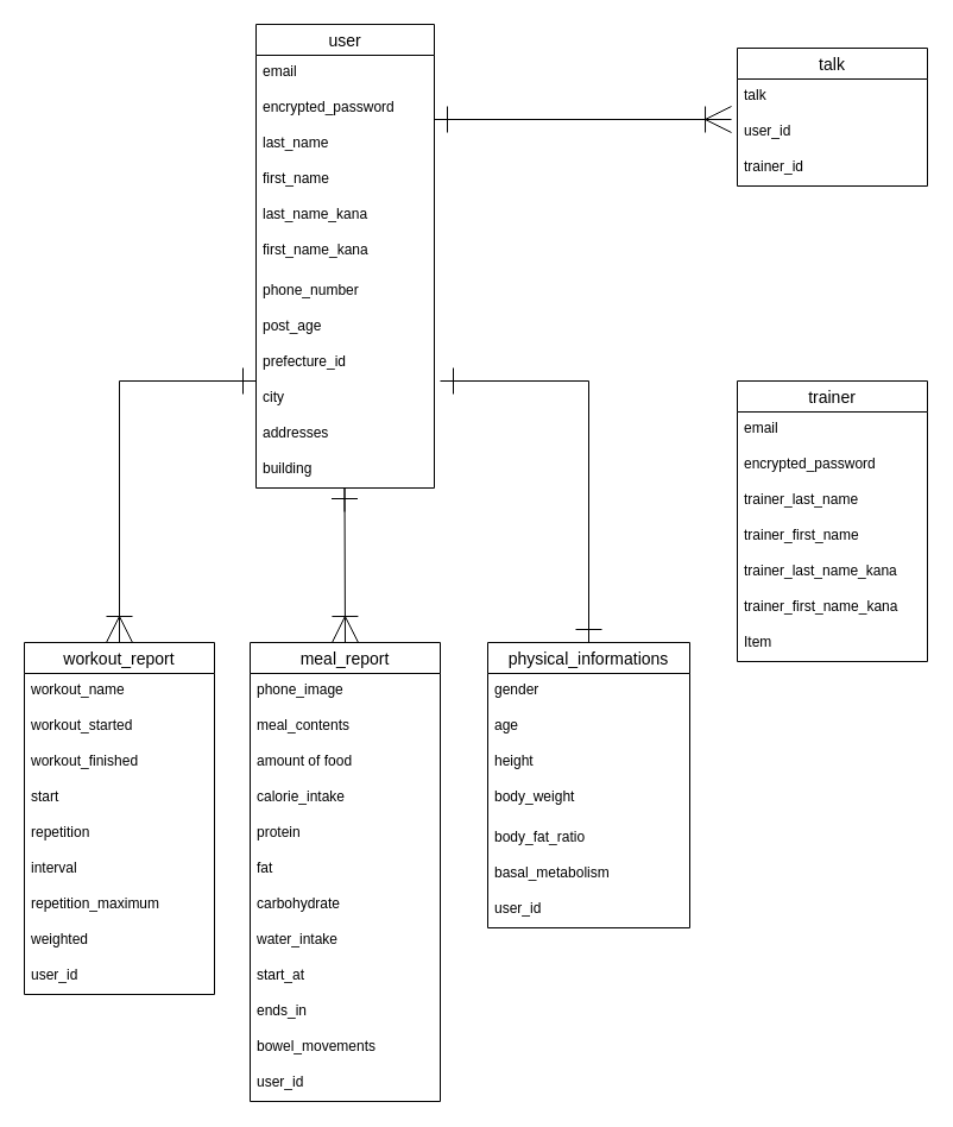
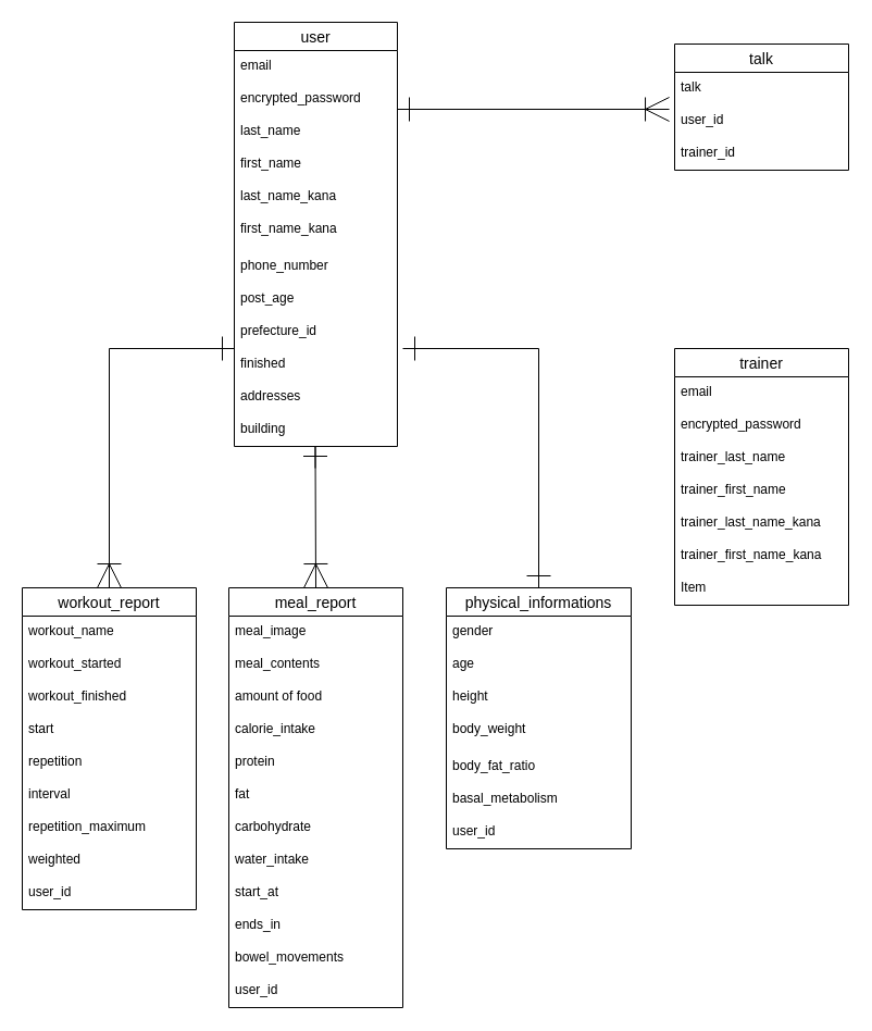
- <mxCell id="12" value="city" style="text;strokeColor=none;fillColor=none;spacingLeft=4;spacingRight=4;overflow=hidden;rotatable=0;points=[[0,0.5],[1,0.5]];portConstraint=eastwest;fontSize=12;" parent="2" vertex="1"><mxGeometry y="300" width="150" height="30" as="geometry" /></mxCell>
+ <mxCell id="12" value="finished" style="text;strokeColor=none;fillColor=none;spacingLeft=4;spacingRight=4;overflow=hidden;rotatable=0;points=[[0,0.5],[1,0.5]];portConstraint=eastwest;fontSize=12;" parent="2" vertex="1"><mxGeometry y="300" width="150" height="30" as="geometry" /></mxCell>
- <mxCell id="24" value="phone_image" style="text;strokeColor=none;fillColor=none;spacingLeft=4;spacingRight=4;overflow=hidden;rotatable=0;points=[[0,0.5],[1,0.5]];portConstraint=eastwest;fontSize=12;" parent="23" vertex="1"><mxGeometry y="26" width="160" height="30" as="geometry" /></mxCell>
+ <mxCell id="24" value="meal_image" style="text;strokeColor=none;fillColor=none;spacingLeft=4;spacingRight=4;overflow=hidden;rotatable=0;points=[[0,0.5],[1,0.5]];portConstraint=eastwest;fontSize=12;" parent="23" vertex="1"><mxGeometry y="26" width="160" height="30" as="geometry" /></mxCell>
